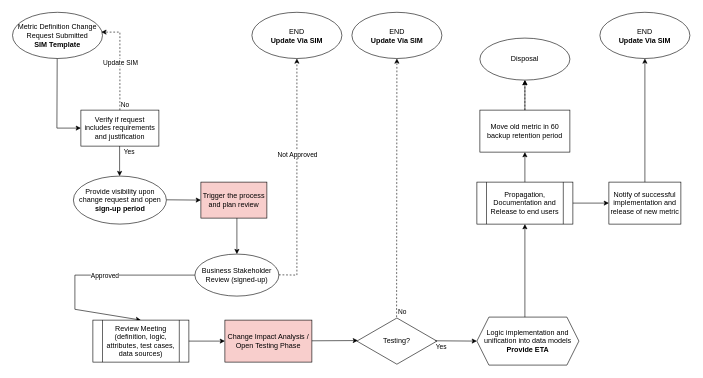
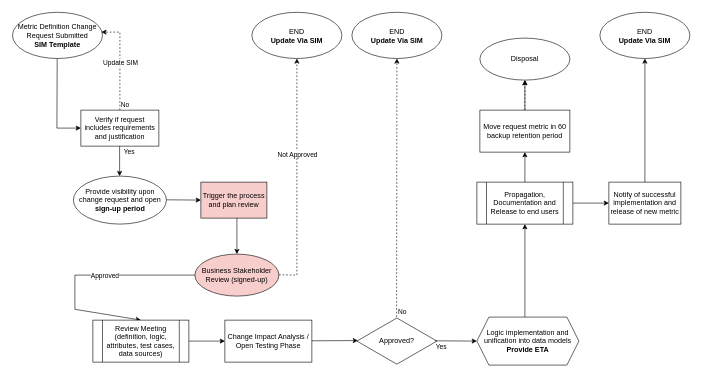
- <mxCell id="34" value="Move old metric in 60 backup retention period" style="rounded=0;whiteSpace=wrap;html=1;" vertex="1" parent="1"><mxGeometry x="799" y="183" width="150" height="70" as="geometry" /></mxCell>
+ <mxCell id="34" value="Move request metric in 60 backup retention period" style="rounded=0;whiteSpace=wrap;html=1;" vertex="1" parent="1"><mxGeometry x="799" y="183" width="150" height="70" as="geometry" /></mxCell>
- <mxCell id="14" value="Business Stakeholder Review (signed-up)" style="ellipse;whiteSpace=wrap;html=1;" vertex="1" parent="1"><mxGeometry x="324" y="423" width="140" height="70" as="geometry" /></mxCell>
+ <mxCell id="14" value="Business Stakeholder Review (signed-up)" style="ellipse;whiteSpace=wrap;html=1;fillColor=#f8cecc;" vertex="1" parent="1"><mxGeometry x="324" y="423" width="140" height="70" as="geometry" /></mxCell>
- <mxCell id="21" value="Change Impact Analysis /&lt;br&gt;Open Testing Phase" style="rounded=0;whiteSpace=wrap;html=1;fillColor=#f8cecc;" vertex="1" parent="1"><mxGeometry x="374" y="533" width="145" height="70" as="geometry" /></mxCell>
+ <mxCell id="21" value="Change Impact Analysis /&lt;br&gt;Open Testing Phase" style="rounded=0;whiteSpace=wrap;html=1;" vertex="1" parent="1"><mxGeometry x="374" y="533" width="145" height="70" as="geometry" /></mxCell>
- <mxCell id="24" value="Testing?" style="html=1;whiteSpace=wrap;aspect=fixed;shape=isoRectangle;" vertex="1" parent="1"><mxGeometry x="594" y="528" width="133.33" height="80" as="geometry" /></mxCell>
+ <mxCell id="24" value="Approved?" style="html=1;whiteSpace=wrap;aspect=fixed;shape=isoRectangle;" vertex="1" parent="1"><mxGeometry x="594" y="528" width="133.33" height="80" as="geometry" /></mxCell>
